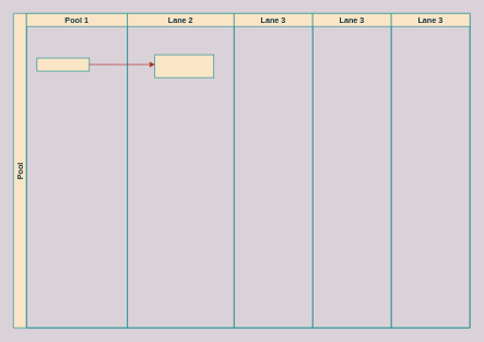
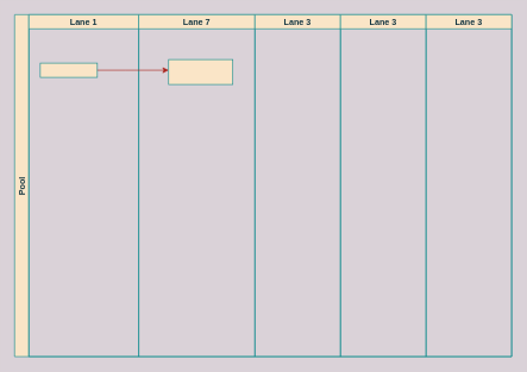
- <mxCell id="3" value="Pool 1" style="swimlane;startSize=20;rounded=0;sketch=0;fontColor=#143642;strokeColor=#0F8B8D;fillColor=#FAE5C7;" vertex="1" parent="2"><mxGeometry x="20" width="154" height="480" as="geometry" /></mxCell>
+ <mxCell id="3" value="Lane 1" style="swimlane;startSize=20;rounded=0;sketch=0;fontColor=#143642;strokeColor=#0F8B8D;fillColor=#FAE5C7;" vertex="1" parent="2"><mxGeometry x="20" width="154" height="480" as="geometry" /></mxCell>
- <mxCell id="5" value="Lane 2" style="swimlane;startSize=20;rounded=0;sketch=0;fontColor=#143642;strokeColor=#0F8B8D;fillColor=#FAE5C7;" vertex="1" parent="2"><mxGeometry x="174" width="163" height="480" as="geometry" /></mxCell>
+ <mxCell id="5" value="Lane 7" style="swimlane;startSize=20;rounded=0;sketch=0;fontColor=#143642;strokeColor=#0F8B8D;fillColor=#FAE5C7;" vertex="1" parent="2"><mxGeometry x="174" width="163" height="480" as="geometry" /></mxCell>
